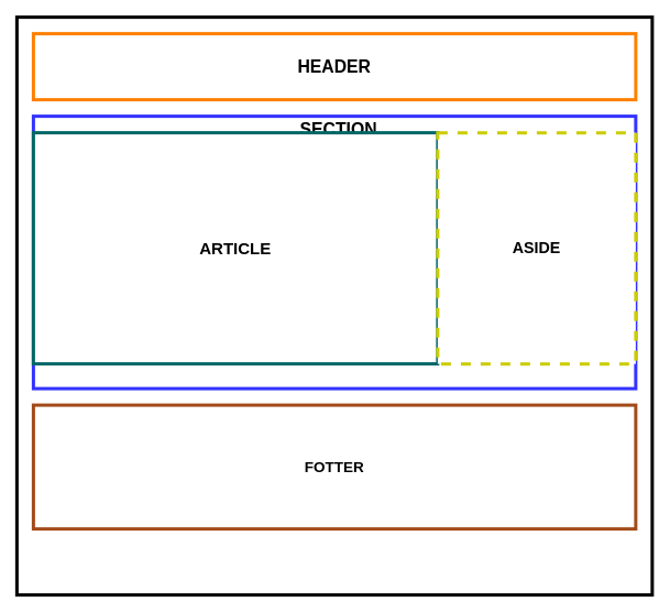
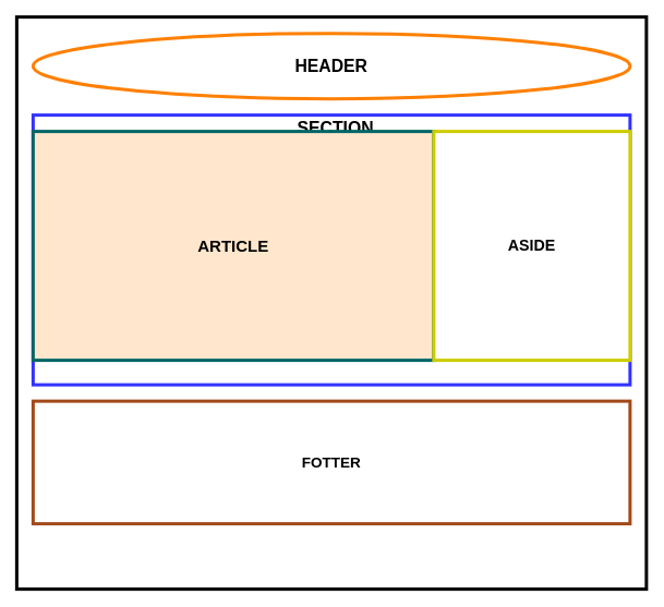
- <mxCell id="3" value="&lt;font style=&quot;font-size: 21px;&quot;&gt;&lt;b&gt;HEADER&lt;/b&gt;&lt;/font&gt;" style="rounded=0;whiteSpace=wrap;html=1;strokeColor=#FF8000;strokeWidth=4;" parent="1" vertex="1"><mxGeometry x="40" y="40" width="730" height="80" as="geometry" /></mxCell>
+ <mxCell id="3" value="&lt;font style=&quot;font-size: 21px;&quot;&gt;&lt;b&gt;HEADER&lt;/b&gt;&lt;/font&gt;" style="ellipse;whiteSpace=wrap;html=1;strokeColor=#FF8000;strokeWidth=4;" parent="1" vertex="1"><mxGeometry x="40" y="40" width="730" height="80" as="geometry" /></mxCell>
- <mxCell id="6" value="&lt;font style=&quot;font-size: 20px;&quot;&gt;&lt;b&gt;ARTICLE&lt;/b&gt;&lt;/font&gt;" style="rounded=0;whiteSpace=wrap;html=1;strokeColor=#006666;strokeWidth=4;" parent="1" vertex="1"><mxGeometry x="40" y="160" width="490" height="280" as="geometry" /></mxCell>
+ <mxCell id="6" value="&lt;font style=&quot;font-size: 20px;&quot;&gt;&lt;b&gt;ARTICLE&lt;/b&gt;&lt;/font&gt;" style="rounded=0;whiteSpace=wrap;html=1;strokeColor=#006666;strokeWidth=4;fillColor=#ffe6cc;" parent="1" vertex="1"><mxGeometry x="40" y="160" width="490" height="280" as="geometry" /></mxCell>
- <mxCell id="7" value="&lt;b&gt;&lt;font style=&quot;font-size: 19px;&quot;&gt;ASIDE&lt;/font&gt;&lt;/b&gt;" style="rounded=0;whiteSpace=wrap;html=1;strokeColor=#CCCC00;strokeWidth=4;dashed=1;" parent="1" vertex="1"><mxGeometry x="530" y="160" width="240" height="280" as="geometry" /></mxCell>
+ <mxCell id="7" value="&lt;b&gt;&lt;font style=&quot;font-size: 19px;&quot;&gt;ASIDE&lt;/font&gt;&lt;/b&gt;" style="rounded=0;whiteSpace=wrap;html=1;strokeColor=#CCCC00;strokeWidth=4;" parent="1" vertex="1"><mxGeometry x="530" y="160" width="240" height="280" as="geometry" /></mxCell>
